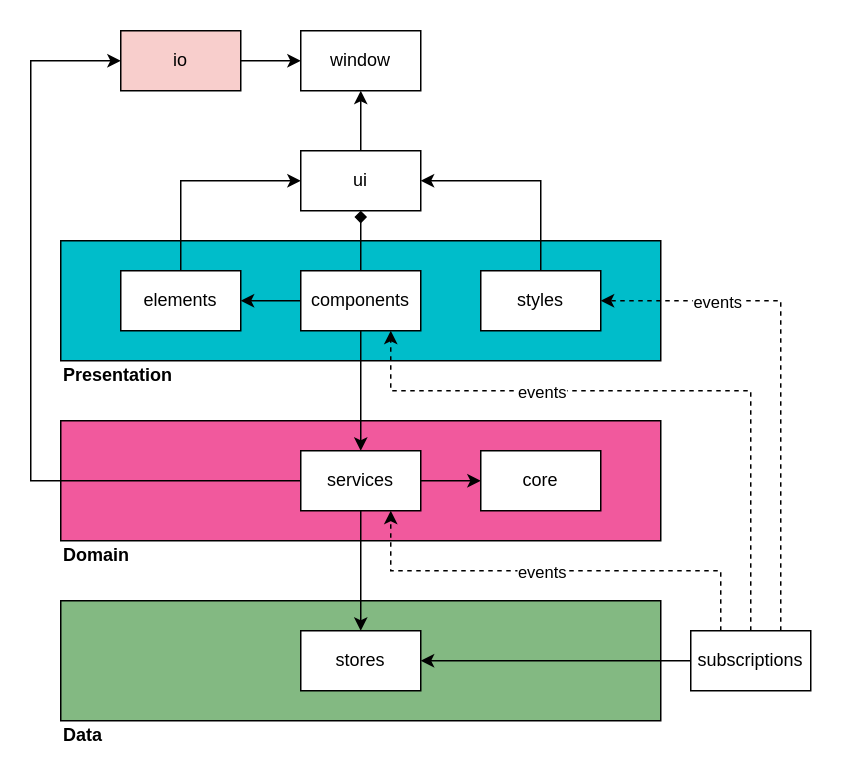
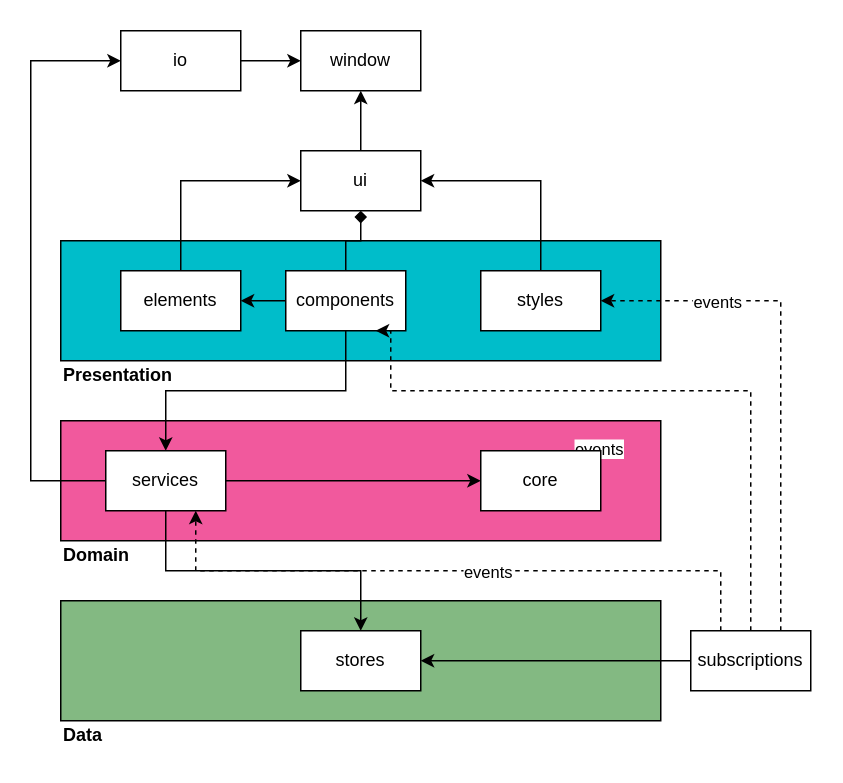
- <mxCell id="25" value="io" style="rounded=0;whiteSpace=wrap;html=1;fillColor=#f8cecc;" parent="1" vertex="1"><mxGeometry x="80" y="20" width="80" height="40" as="geometry" /></mxCell>
+ <mxCell id="25" value="io" style="rounded=0;whiteSpace=wrap;html=1;" parent="1" vertex="1"><mxGeometry x="80" y="20" width="80" height="40" as="geometry" /></mxCell>
- <mxCell id="9" value="components" style="rounded=0;whiteSpace=wrap;html=1;" parent="1" vertex="1"><mxGeometry x="200" y="180" width="80" height="40" as="geometry" /></mxCell>
+ <mxCell id="9" value="components" style="rounded=0;whiteSpace=wrap;html=1;" parent="1" vertex="1"><mxGeometry x="190" y="180" width="80" height="40" as="geometry" /></mxCell>
- <mxCell id="6" value="services" style="rounded=0;whiteSpace=wrap;html=1;" parent="1" vertex="1"><mxGeometry x="200" y="300" width="80" height="40" as="geometry" /></mxCell>
+ <mxCell id="6" value="services" style="rounded=0;whiteSpace=wrap;html=1;" parent="1" vertex="1"><mxGeometry x="70" y="300" width="80" height="40" as="geometry" /></mxCell>
